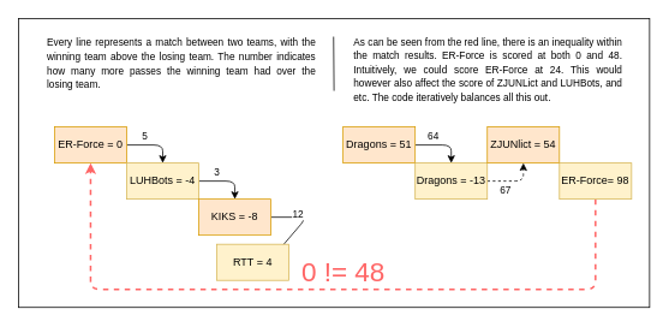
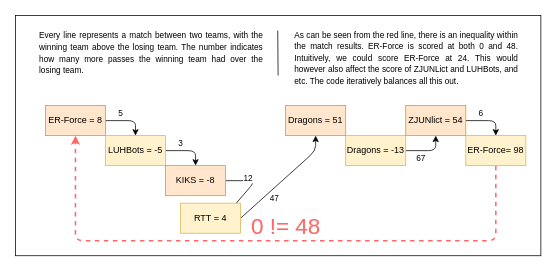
- <mxCell id="4" value="ER-Force = 0" style="text;html=1;align=center;verticalAlign=middle;whiteSpace=wrap;rounded=0;fillColor=#ffe6cc;strokeColor=#d79b00;" parent="1" vertex="1"><mxGeometry x="60" y="140" width="80" height="40" as="geometry" /></mxCell>
+ <mxCell id="4" value="ER-Force = 8" style="text;html=1;align=center;verticalAlign=middle;whiteSpace=wrap;rounded=0;fillColor=#ffe6cc;strokeColor=#d79b00;" parent="1" vertex="1"><mxGeometry x="60" y="140" width="80" height="40" as="geometry" /></mxCell>
- <mxCell id="11" value="64" style="edgeStyle=none;html=1;exitX=1;exitY=0.5;exitDx=0;exitDy=0;entryX=0.5;entryY=0;entryDx=0;entryDy=0;elbow=vertical;" parent="1" source="12" target="14" edge="1"><mxGeometry x="-0.333" y="10" relative="1" as="geometry"><Array as="points"><mxPoint x="500" y="160" /></Array><mxPoint as="offset" /></mxGeometry></mxCell>
+ <mxCell id="15" value="6" style="edgeStyle=none;html=1;exitX=1;exitY=0.5;exitDx=0;exitDy=0;entryX=0.5;entryY=0;entryDx=0;entryDy=0;elbow=vertical;" parent="1" source="16" target="18" edge="1"><mxGeometry x="-0.333" y="10" relative="1" as="geometry"><Array as="points"><mxPoint x="660" y="160" /></Array><mxPoint as="offset" /></mxGeometry></mxCell>
- <mxCell id="6" value="LUHBots = -4" style="text;html=1;strokeColor=#d6b656;fillColor=#fff2cc;align=center;verticalAlign=middle;whiteSpace=wrap;rounded=0;" parent="1" vertex="1"><mxGeometry x="140" y="180" width="80" height="40" as="geometry" /></mxCell>
+ <mxCell id="6" value="LUHBots = -5" style="text;html=1;strokeColor=#d6b656;fillColor=#fff2cc;align=center;verticalAlign=middle;whiteSpace=wrap;rounded=0;" parent="1" vertex="1"><mxGeometry x="140" y="180" width="80" height="40" as="geometry" /></mxCell>
- <mxCell id="13" value="67" style="edgeStyle=none;html=1;exitX=1;exitY=0.5;exitDx=0;exitDy=0;entryX=0.5;entryY=1;entryDx=0;entryDy=0;elbow=vertical;dashed=1;" parent="1" source="14" target="16" edge="1"><mxGeometry x="-0.333" y="-10" relative="1" as="geometry"><Array as="points"><mxPoint x="580" y="200" /></Array><mxPoint as="offset" /></mxGeometry></mxCell>
+ <mxCell id="13" value="67" style="edgeStyle=none;html=1;exitX=1;exitY=0.5;exitDx=0;exitDy=0;entryX=0.5;entryY=1;entryDx=0;entryDy=0;elbow=vertical;" parent="1" source="14" target="16" edge="1"><mxGeometry x="-0.333" y="-10" relative="1" as="geometry"><Array as="points"><mxPoint x="580" y="200" /></Array><mxPoint as="offset" /></mxGeometry></mxCell>
+ <mxCell id="9" value="47" style="edgeStyle=none;html=1;exitX=1;exitY=0.5;exitDx=0;exitDy=0;entryX=0.5;entryY=1;entryDx=0;entryDy=0;elbow=vertical;" parent="1" source="10" target="12" edge="1"><mxGeometry x="-0.333" y="-10" relative="1" as="geometry"><Array as="points"><mxPoint x="420" y="200" /></Array><mxPoint as="offset" /></mxGeometry></mxCell>
